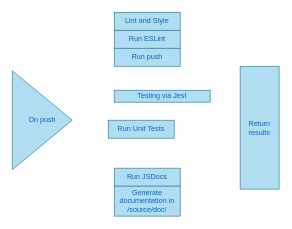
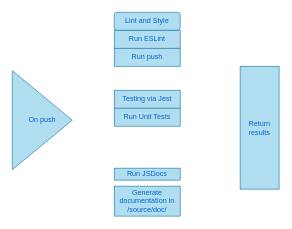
- <mxCell id="7" value="&lt;font color=&quot;#0066cc&quot;&gt;Lint and Style&lt;/font&gt;" style="rounded=0;whiteSpace=wrap;html=1;fillColor=#b1ddf0;strokeColor=#10739e;" parent="1" vertex="1"><mxGeometry x="190" y="20" width="110" height="30" as="geometry" /></mxCell>
+ <mxCell id="7" value="&lt;font color=&quot;#0066cc&quot;&gt;Lint and Style&lt;/font&gt;" style="whiteSpace=wrap;html=1;fillColor=#b1ddf0;strokeColor=#10739e;rounded=1;" parent="1" vertex="1"><mxGeometry x="190" y="20" width="110" height="30" as="geometry" /></mxCell>
- <mxCell id="2" value="&lt;font color=&quot;#0066cc&quot;&gt;Testing via Jest&lt;/font&gt;" style="rounded=0;whiteSpace=wrap;html=1;fillColor=#b1ddf0;strokeColor=#10739e;" parent="1" vertex="1"><mxGeometry x="190" y="150" width="160" height="20" as="geometry" /></mxCell>
+ <mxCell id="2" value="&lt;font color=&quot;#0066cc&quot;&gt;Testing via Jest&lt;/font&gt;" style="rounded=0;whiteSpace=wrap;html=1;fillColor=#b1ddf0;strokeColor=#10739e;" parent="1" vertex="1"><mxGeometry x="190" y="150" width="110" height="30" as="geometry" /></mxCell>
- <mxCell id="4" value="&lt;font color=&quot;#0066cc&quot;&gt;Run Unit Tests&lt;/font&gt;" style="rounded=0;whiteSpace=wrap;html=1;fillColor=#b1ddf0;strokeColor=#10739e;" parent="1" vertex="1"><mxGeometry x="180" y="200" width="110" height="30" as="geometry" /></mxCell>
+ <mxCell id="4" value="&lt;font color=&quot;#0066cc&quot;&gt;Run Unit Tests&lt;/font&gt;" style="rounded=0;whiteSpace=wrap;html=1;fillColor=#b1ddf0;strokeColor=#10739e;" parent="1" vertex="1"><mxGeometry x="190" y="180" width="110" height="30" as="geometry" /></mxCell>
- <mxCell id="5" value="&lt;font color=&quot;#0066cc&quot;&gt;Run JSDocs&lt;/font&gt;" style="rounded=0;whiteSpace=wrap;html=1;fillColor=#b1ddf0;strokeColor=#10739e;" parent="1" vertex="1"><mxGeometry x="190" y="280" width="110" height="30" as="geometry" /></mxCell>
+ <mxCell id="5" value="&lt;font color=&quot;#0066cc&quot;&gt;Run JSDocs&lt;/font&gt;" style="rounded=0;whiteSpace=wrap;html=1;fillColor=#b1ddf0;strokeColor=#10739e;" parent="1" vertex="1"><mxGeometry x="190" y="280" width="110" height="20" as="geometry" /></mxCell>
